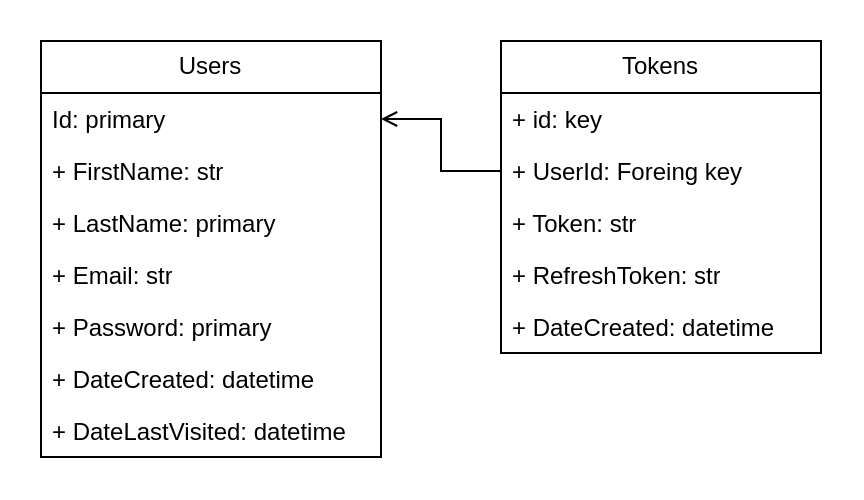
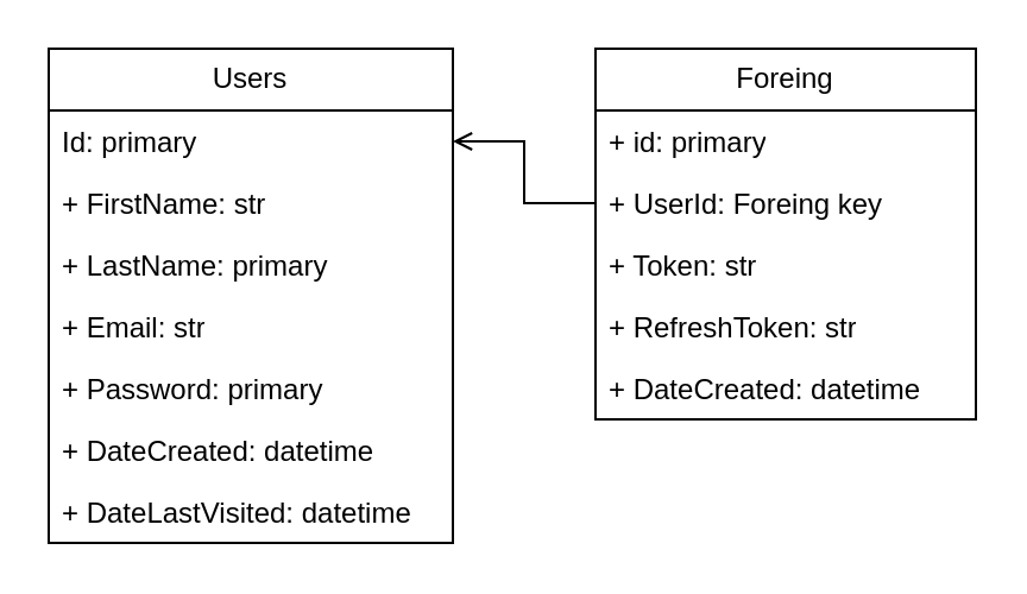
- <mxCell id="10" value="Tokens" style="swimlane;fontStyle=0;childLayout=stackLayout;horizontal=1;startSize=26;fillColor=none;horizontalStack=0;resizeParent=1;resizeParentMax=0;resizeLast=0;collapsible=1;marginBottom=0;whiteSpace=wrap;html=1;" vertex="1" parent="1"><mxGeometry x="250" y="20" width="160" height="156" as="geometry" /></mxCell>
+ <mxCell id="10" value="Foreing" style="swimlane;fontStyle=0;childLayout=stackLayout;horizontal=1;startSize=26;fillColor=none;horizontalStack=0;resizeParent=1;resizeParentMax=0;resizeLast=0;collapsible=1;marginBottom=0;whiteSpace=wrap;html=1;" vertex="1" parent="1"><mxGeometry x="250" y="20" width="160" height="156" as="geometry" /></mxCell>
- <mxCell id="11" value="+ id: key" style="text;strokeColor=none;fillColor=none;align=left;verticalAlign=top;spacingLeft=4;spacingRight=4;overflow=hidden;rotatable=0;points=[[0,0.5],[1,0.5]];portConstraint=eastwest;whiteSpace=wrap;html=1;" vertex="1" parent="10"><mxGeometry y="26" width="160" height="26" as="geometry" /></mxCell>
+ <mxCell id="11" value="+ id: primary" style="text;strokeColor=none;fillColor=none;align=left;verticalAlign=top;spacingLeft=4;spacingRight=4;overflow=hidden;rotatable=0;points=[[0,0.5],[1,0.5]];portConstraint=eastwest;whiteSpace=wrap;html=1;" vertex="1" parent="10"><mxGeometry y="26" width="160" height="26" as="geometry" /></mxCell>
